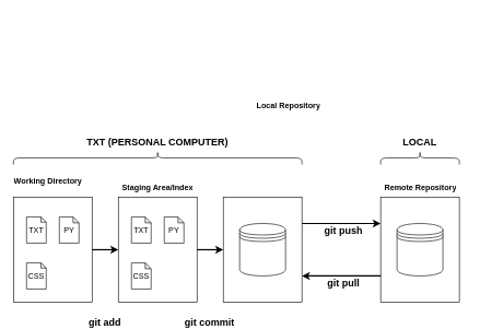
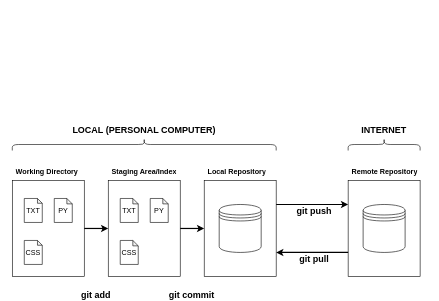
- <mxCell id="16" value="Local Repository" style="text;strokeColor=none;fillColor=none;align=left;verticalAlign=middle;spacingLeft=4;spacingRight=4;overflow=hidden;points=[[0,0.5],[1,0.5]];portConstraint=eastwest;rotatable=0;whiteSpace=wrap;html=1;shadow=0;rounded=0;glass=0;fontStyle=1" vertex="1" parent="1"><mxGeometry x="385" y="145" width="120" height="30" as="geometry" /></mxCell>
+ <mxCell id="16" value="Local Repository" style="text;strokeColor=none;fillColor=none;align=left;verticalAlign=middle;spacingLeft=4;spacingRight=4;overflow=hidden;points=[[0,0.5],[1,0.5]];portConstraint=eastwest;rotatable=0;whiteSpace=wrap;html=1;shadow=0;rounded=0;glass=0;fontStyle=1" vertex="1" parent="1"><mxGeometry x="340" y="270" width="120" height="30" as="geometry" /></mxCell>
- <mxCell id="28" value="&lt;b&gt;&lt;font style=&quot;font-size: 15px;&quot;&gt;TXT (PERSONAL COMPUTER)&lt;/font&gt;&lt;/b&gt;" style="text;html=1;align=center;verticalAlign=middle;whiteSpace=wrap;rounded=0;" vertex="1" parent="1"><mxGeometry x="20" y="200" width="440" height="30" as="geometry" /></mxCell>
+ <mxCell id="28" value="&lt;b&gt;&lt;font style=&quot;font-size: 15px;&quot;&gt;LOCAL (PERSONAL COMPUTER)&lt;/font&gt;&lt;/b&gt;" style="text;html=1;align=center;verticalAlign=middle;whiteSpace=wrap;rounded=0;" vertex="1" parent="1"><mxGeometry x="20" y="200" width="440" height="30" as="geometry" /></mxCell>
- <mxCell id="29" value="&lt;b&gt;&lt;font style=&quot;font-size: 15px;&quot;&gt;LOCAL&lt;/font&gt;&lt;/b&gt;" style="text;html=1;align=center;verticalAlign=middle;whiteSpace=wrap;rounded=0;" vertex="1" parent="1"><mxGeometry x="580" y="200" width="120" height="30" as="geometry" /></mxCell>
+ <mxCell id="29" value="&lt;b&gt;&lt;font style=&quot;font-size: 15px;&quot;&gt;INTERNET&lt;/font&gt;&lt;/b&gt;" style="text;html=1;align=center;verticalAlign=middle;whiteSpace=wrap;rounded=0;" vertex="1" parent="1"><mxGeometry x="580" y="200" width="120" height="30" as="geometry" /></mxCell>
- <mxCell id="14" value="Working Directory" style="text;strokeColor=none;fillColor=none;align=left;verticalAlign=middle;spacingLeft=4;spacingRight=4;overflow=hidden;points=[[0,0.5],[1,0.5]];portConstraint=eastwest;rotatable=0;whiteSpace=wrap;html=1;shadow=0;rounded=0;glass=0;fontStyle=1;fontSize=12;" vertex="1" parent="1"><mxGeometry x="15" y="260" width="140" height="30" as="geometry" /></mxCell>
+ <mxCell id="14" value="Working Directory" style="text;strokeColor=none;fillColor=none;align=left;verticalAlign=middle;spacingLeft=4;spacingRight=4;overflow=hidden;points=[[0,0.5],[1,0.5]];portConstraint=eastwest;rotatable=0;whiteSpace=wrap;html=1;shadow=0;rounded=0;glass=0;fontStyle=1;fontSize=12;" vertex="1" parent="1"><mxGeometry x="20" y="270" width="140" height="30" as="geometry" /></mxCell>
